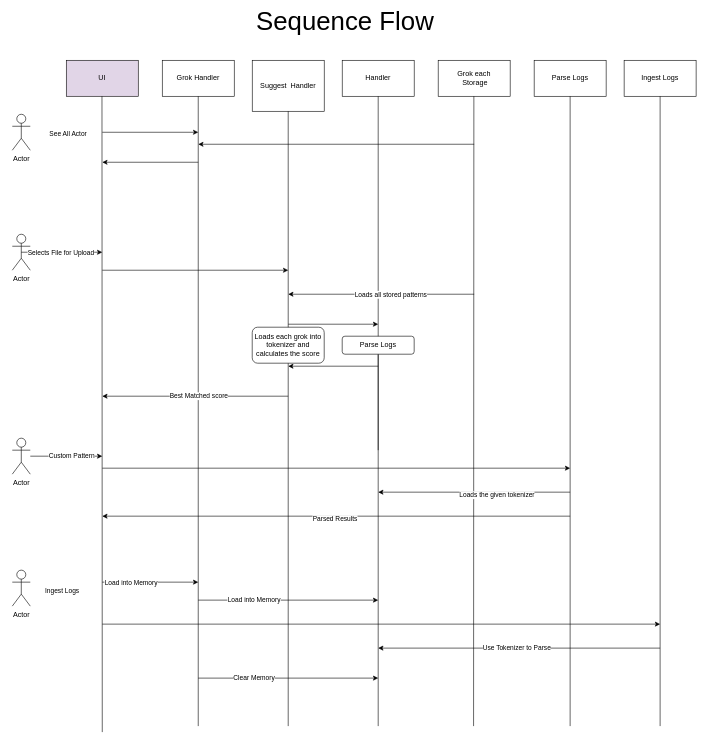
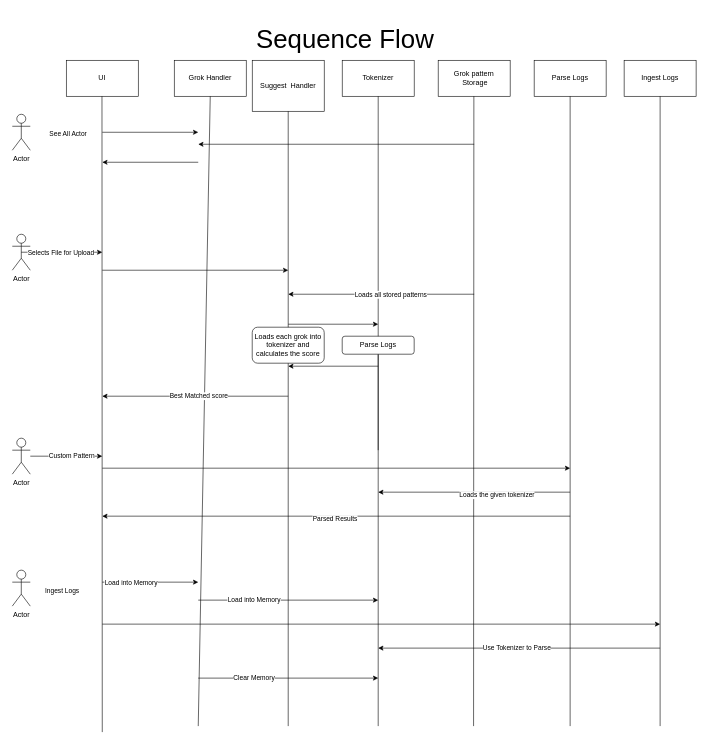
- <mxCell id="27" value="Sequence Flow" style="text;html=1;align=center;verticalAlign=middle;whiteSpace=wrap;rounded=0;fontSize=43;" parent="1" vertex="1"><mxGeometry x="360" y="20" width="430" height="30" as="geometry" /></mxCell>
+ <mxCell id="27" value="Sequence Flow" style="text;html=1;align=center;verticalAlign=middle;whiteSpace=wrap;rounded=0;fontSize=43;" parent="1" vertex="1"><mxGeometry x="360" y="50" width="430" height="30" as="geometry" /></mxCell>
- <mxCell id="2" value="UI" style="rounded=0;whiteSpace=wrap;html=1;fillColor=#e1d5e7;" parent="1" vertex="1"><mxGeometry x="110" y="100" width="120" height="60" as="geometry" /></mxCell>
+ <mxCell id="2" value="UI" style="rounded=0;whiteSpace=wrap;html=1;" parent="1" vertex="1"><mxGeometry x="110" y="100" width="120" height="60" as="geometry" /></mxCell>
- <mxCell id="3" value="Grok Handler" style="rounded=0;whiteSpace=wrap;html=1;" parent="1" vertex="1"><mxGeometry x="270" y="100" width="120" height="60" as="geometry" /></mxCell>
+ <mxCell id="3" value="Grok Handler" style="rounded=0;whiteSpace=wrap;html=1;" parent="1" vertex="1"><mxGeometry x="290" y="100" width="120" height="60" as="geometry" /></mxCell>
- <mxCell id="4" value="Handler" style="rounded=0;whiteSpace=wrap;html=1;" parent="1" vertex="1"><mxGeometry x="570" y="100" width="120" height="60" as="geometry" /></mxCell>
+ <mxCell id="4" value="Tokenizer" style="rounded=0;whiteSpace=wrap;html=1;" parent="1" vertex="1"><mxGeometry x="570" y="100" width="120" height="60" as="geometry" /></mxCell>
- <mxCell id="5" value="Grok each&lt;div&gt;&amp;nbsp;Storage&lt;/div&gt;" style="rounded=0;whiteSpace=wrap;html=1;" parent="1" vertex="1"><mxGeometry x="730" y="100" width="120" height="60" as="geometry" /></mxCell>
+ <mxCell id="5" value="Grok pattern&lt;div&gt;&amp;nbsp;Storage&lt;/div&gt;" style="rounded=0;whiteSpace=wrap;html=1;" parent="1" vertex="1"><mxGeometry x="730" y="100" width="120" height="60" as="geometry" /></mxCell>
